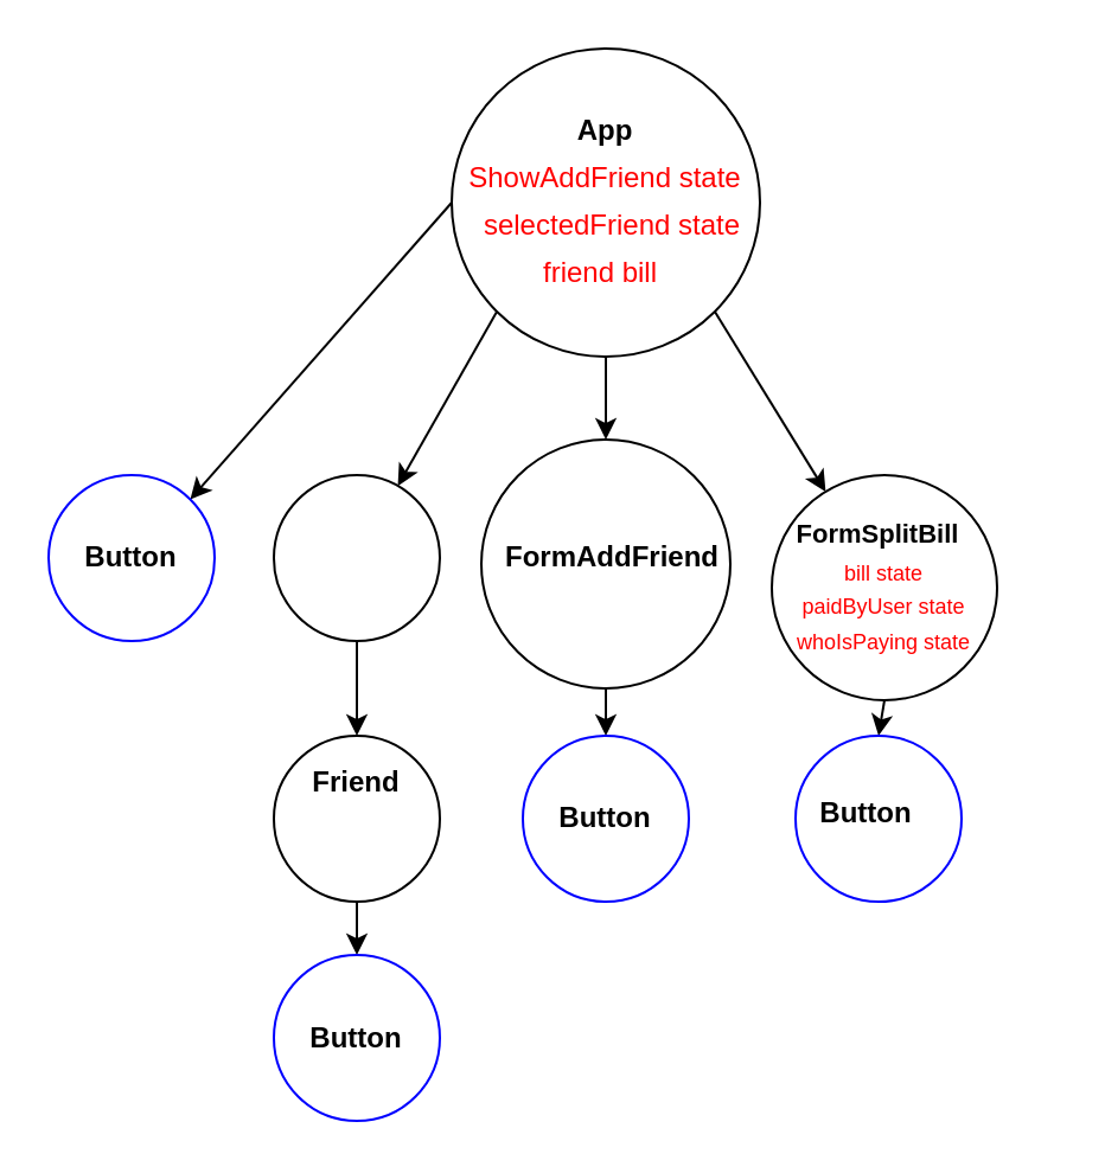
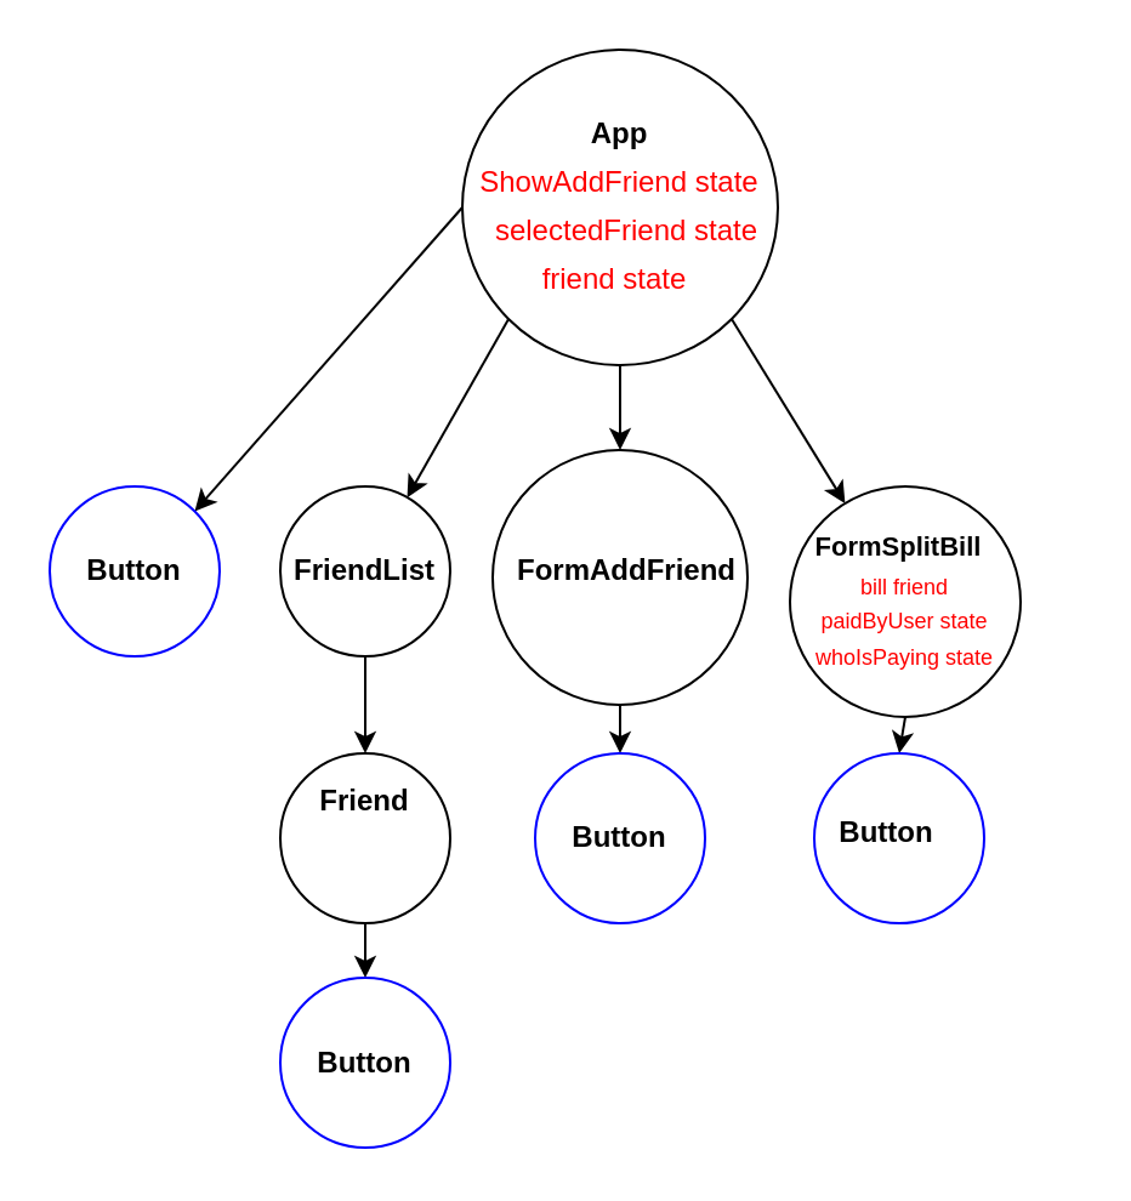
- <mxCell id="29" value="&lt;font style=&quot;color: rgb(255, 0, 0);&quot;&gt;friend bill&lt;/font&gt;" style="text;strokeColor=none;align=center;fillColor=none;html=1;verticalAlign=middle;whiteSpace=wrap;rounded=0;" parent="1" vertex="1"><mxGeometry x="207.5" y="100" width="90" height="30" as="geometry" /></mxCell>
+ <mxCell id="29" value="&lt;font style=&quot;color: rgb(255, 0, 0);&quot;&gt;friend state&lt;/font&gt;" style="text;strokeColor=none;align=center;fillColor=none;html=1;verticalAlign=middle;whiteSpace=wrap;rounded=0;" parent="1" vertex="1"><mxGeometry x="207.5" y="100" width="90" height="30" as="geometry" /></mxCell>
+ <mxCell id="4" value="&lt;b&gt;FriendList&lt;/b&gt;" style="text;strokeColor=none;align=center;fillColor=none;html=1;verticalAlign=middle;whiteSpace=wrap;rounded=0;" parent="1" vertex="1"><mxGeometry x="120" y="220" width="60" height="30" as="geometry" /></mxCell>
- <mxCell id="31" value="&lt;font style=&quot;color: rgb(255, 0, 0); font-size: 9px;&quot;&gt;bill state&lt;/font&gt;&lt;div&gt;&lt;font style=&quot;color: rgb(255, 0, 0); font-size: 9px;&quot;&gt;paidByUser state&lt;/font&gt;&lt;/div&gt;&lt;div&gt;&lt;font style=&quot;color: rgb(255, 0, 0); font-size: 9px;&quot;&gt;whoIsPaying state&lt;/font&gt;&lt;/div&gt;" style="text;strokeColor=none;align=center;fillColor=none;html=1;verticalAlign=middle;whiteSpace=wrap;rounded=0;" vertex="1" parent="1"><mxGeometry x="301.25" y="240" width="142.5" height="30" as="geometry" /></mxCell>
+ <mxCell id="31" value="&lt;font style=&quot;color: rgb(255, 0, 0); font-size: 9px;&quot;&gt;bill friend&lt;/font&gt;&lt;div&gt;&lt;font style=&quot;color: rgb(255, 0, 0); font-size: 9px;&quot;&gt;paidByUser state&lt;/font&gt;&lt;/div&gt;&lt;div&gt;&lt;font style=&quot;color: rgb(255, 0, 0); font-size: 9px;&quot;&gt;whoIsPaying state&lt;/font&gt;&lt;/div&gt;" style="text;strokeColor=none;align=center;fillColor=none;html=1;verticalAlign=middle;whiteSpace=wrap;rounded=0;" vertex="1" parent="1"><mxGeometry x="301.25" y="240" width="142.5" height="30" as="geometry" /></mxCell>
